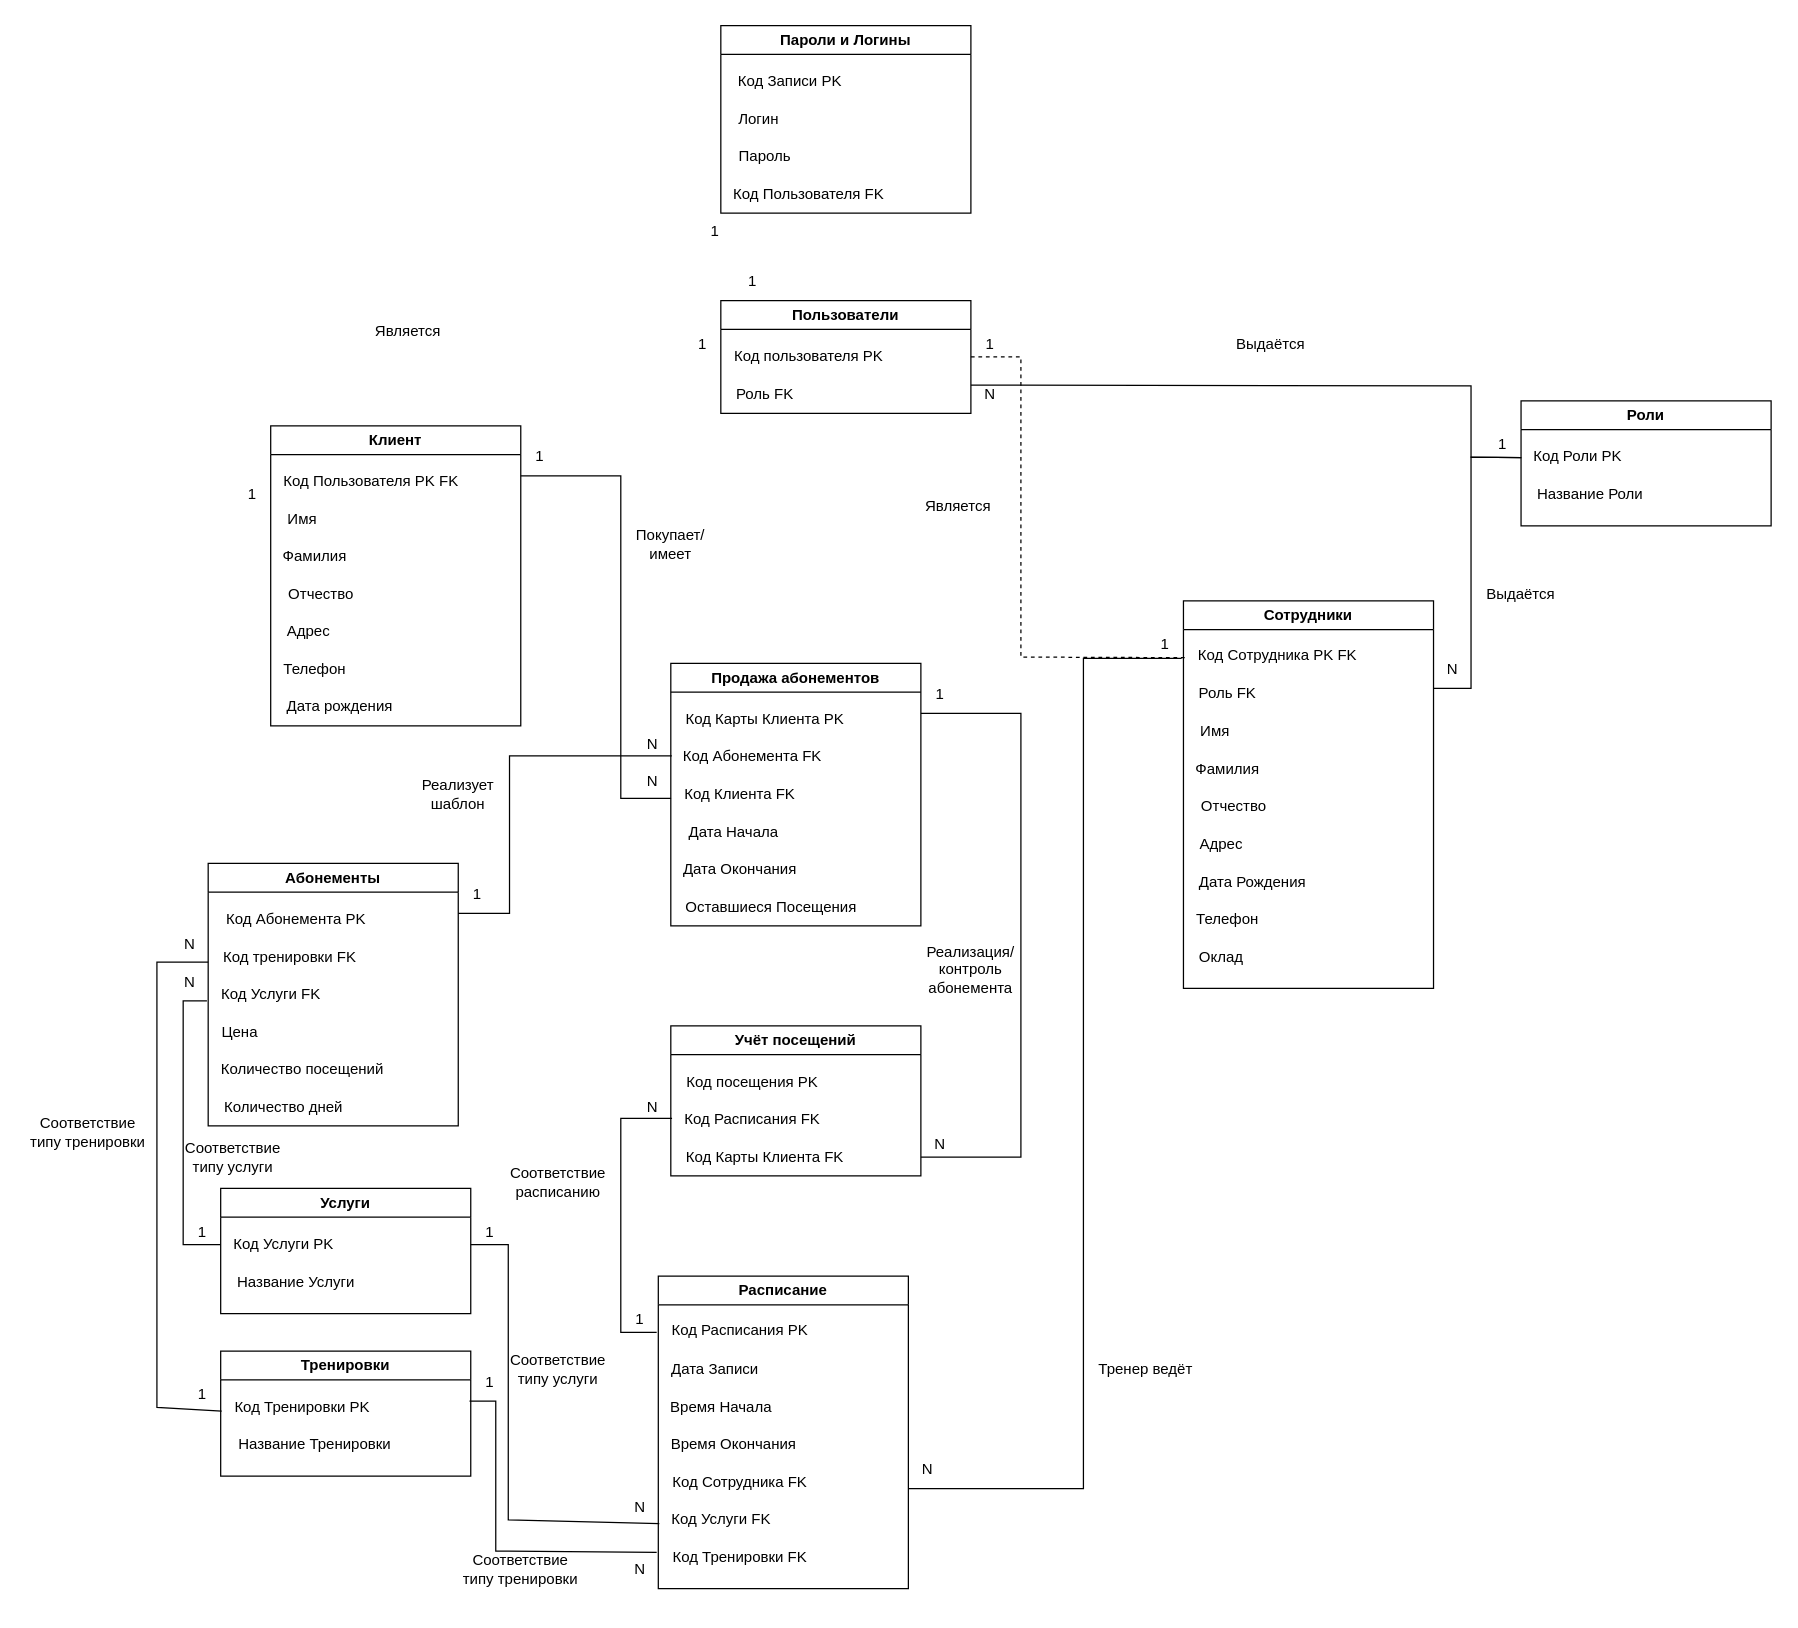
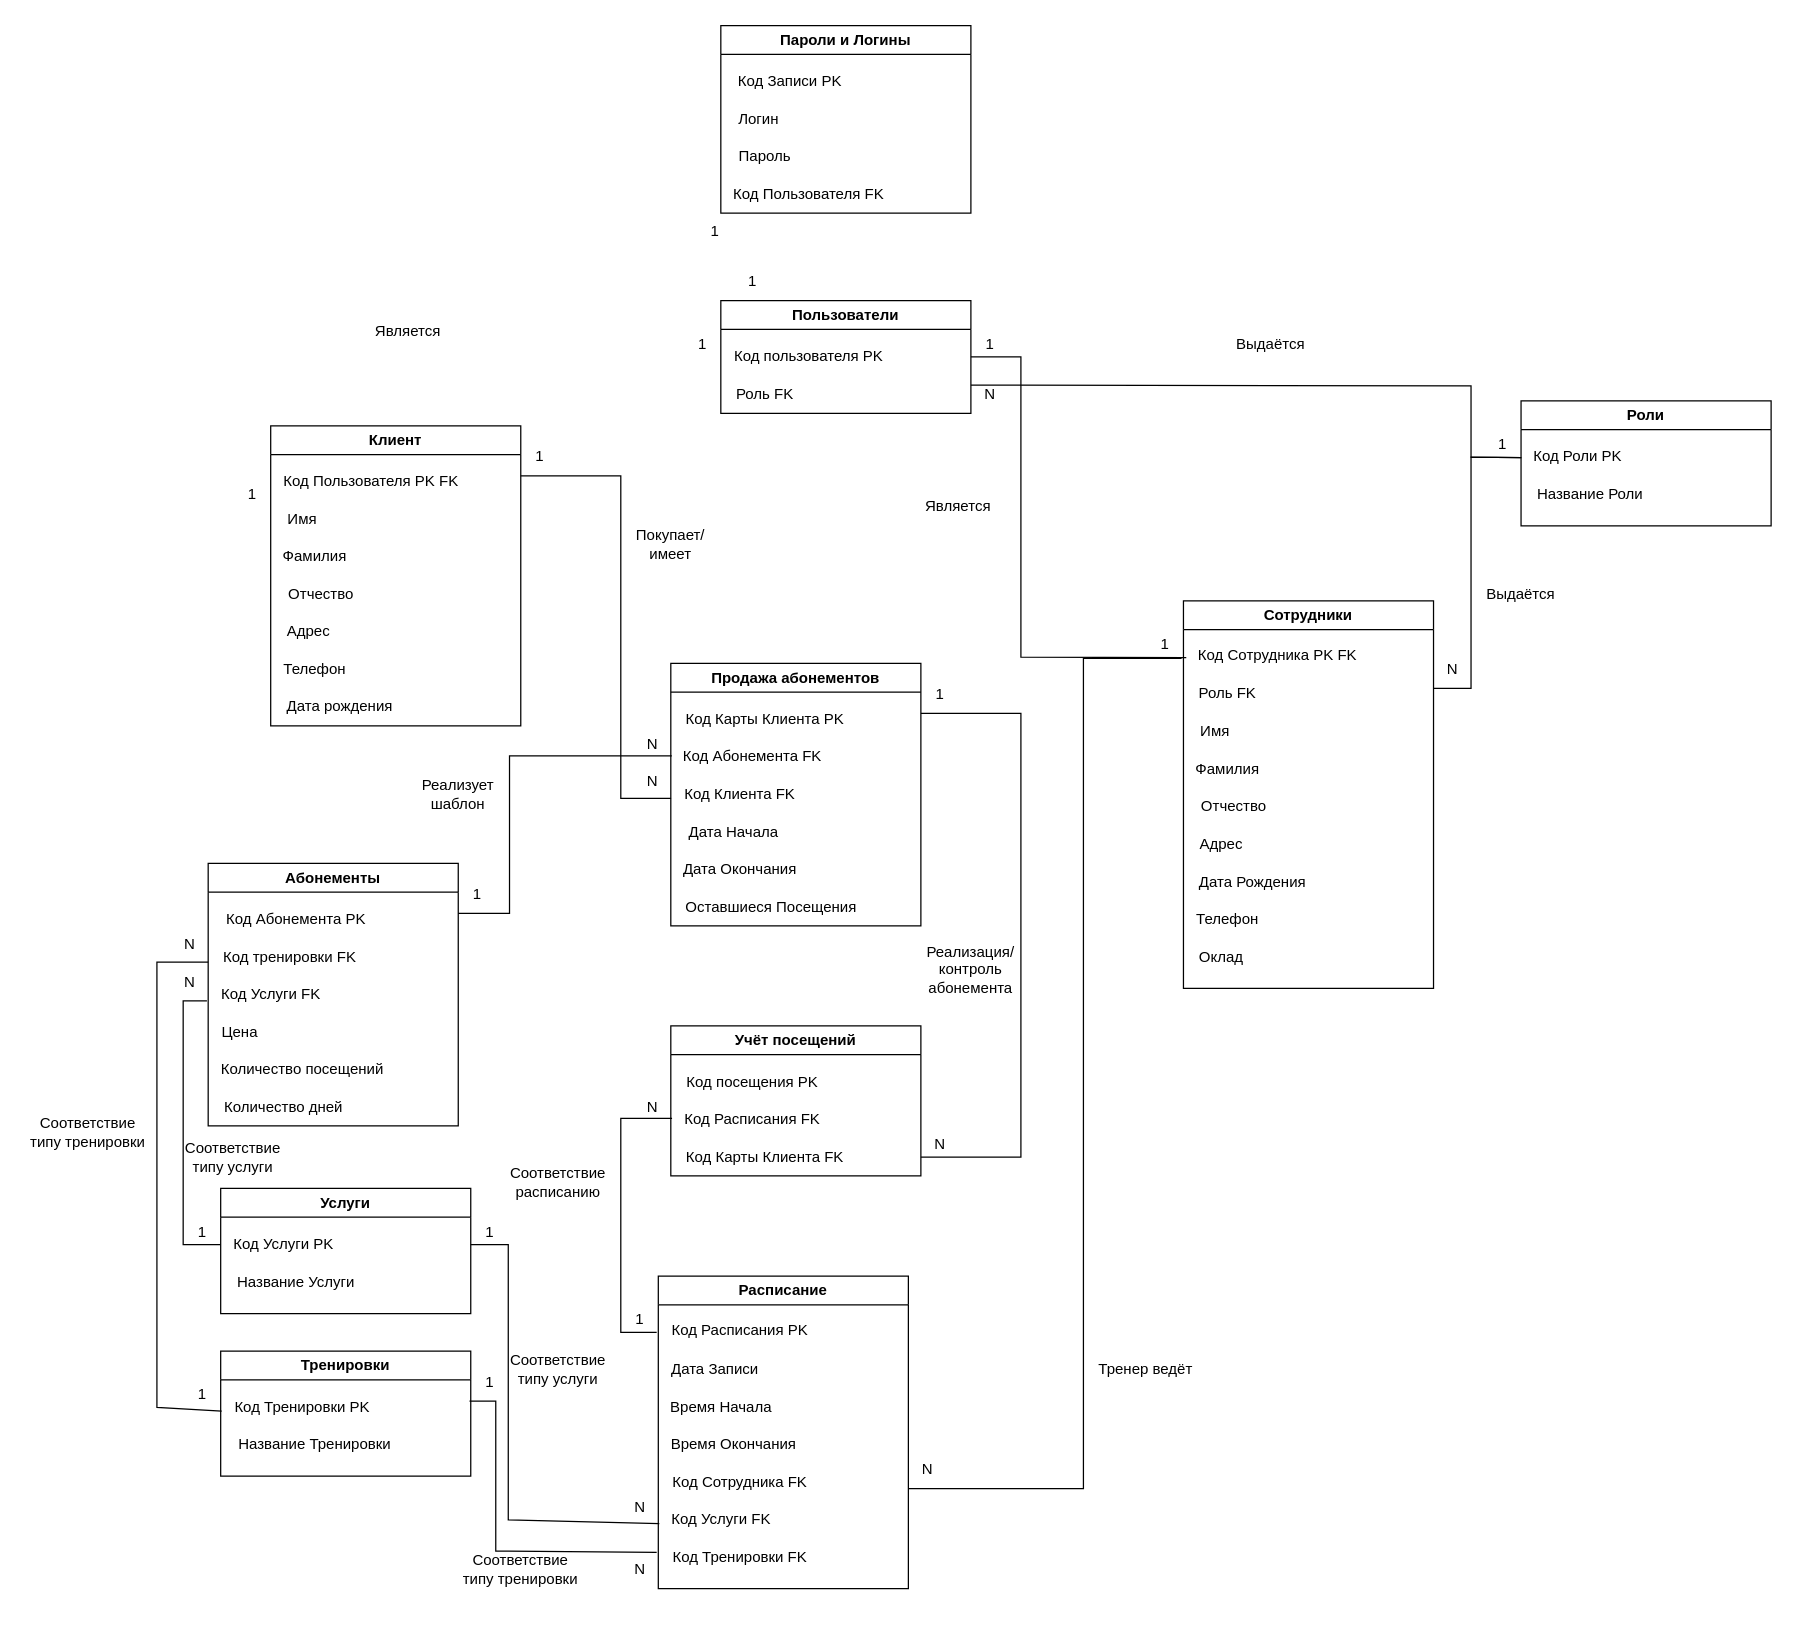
- <mxCell id="62" value="" style="endArrow=none;html=1;rounded=0;entryX=0.015;entryY=0.549;entryDx=0;entryDy=0;entryPerimeter=0;exitX=1;exitY=0.5;exitDx=0;exitDy=0;dashed=1;" parent="1" source="95" target="37" edge="1"><mxGeometry width="50" height="50" relative="1" as="geometry"><mxPoint x="775" y="310" as="sourcePoint" /><mxPoint x="936" y="389" as="targetPoint" /><Array as="points"><mxPoint x="816" y="285" /><mxPoint x="816" y="525" /></Array></mxGeometry></mxCell>
+ <mxCell id="62" value="" style="endArrow=none;html=1;rounded=0;entryX=0.015;entryY=0.549;entryDx=0;entryDy=0;entryPerimeter=0;exitX=1;exitY=0.5;exitDx=0;exitDy=0;" parent="1" source="95" target="37" edge="1"><mxGeometry width="50" height="50" relative="1" as="geometry"><mxPoint x="775" y="310" as="sourcePoint" /><mxPoint x="936" y="389" as="targetPoint" /><Array as="points"><mxPoint x="816" y="285" /><mxPoint x="816" y="525" /></Array></mxGeometry></mxCell>
